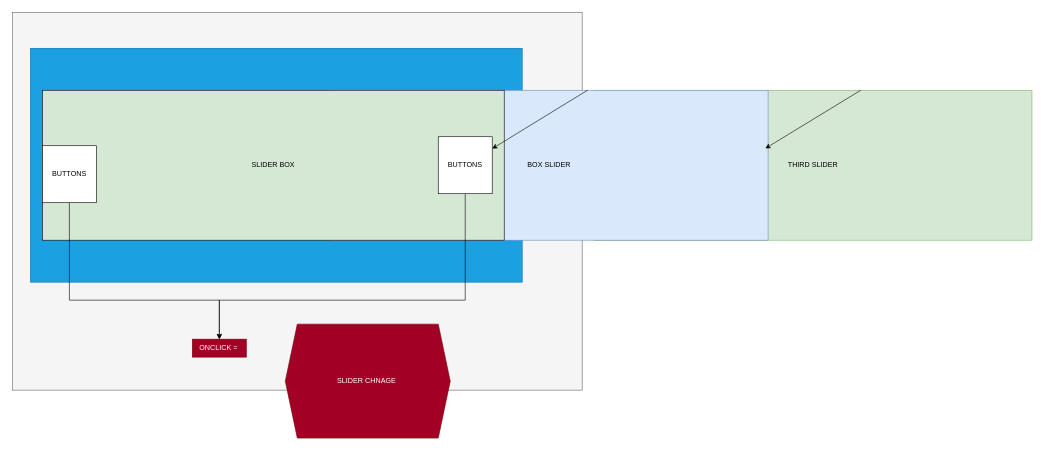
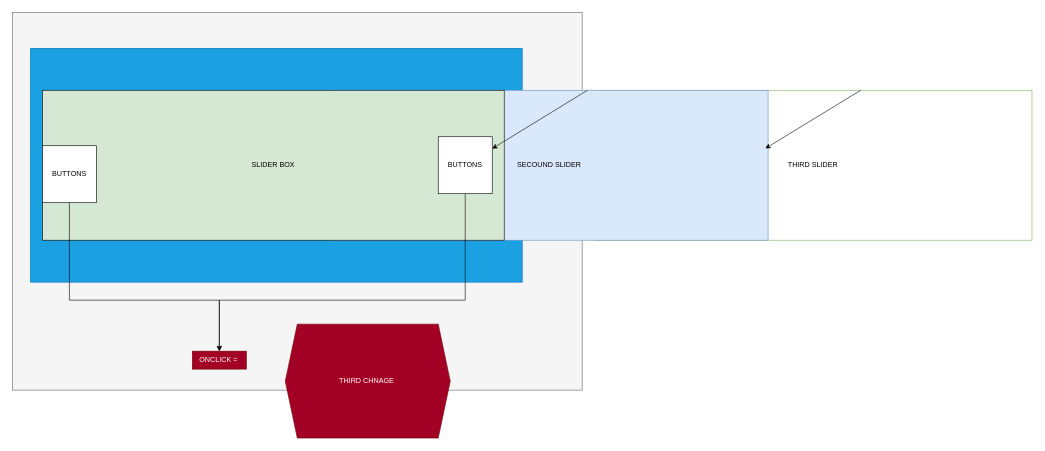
- <mxCell id="5" value="BOX SLIDER" style="rounded=0;whiteSpace=wrap;html=1;fillColor=#dae8fc;strokeColor=#6c8ebf;" vertex="1" parent="1"><mxGeometry x="550" y="150" width="730" height="250" as="geometry" /></mxCell>
+ <mxCell id="5" value="SECOUND SLIDER" style="rounded=0;whiteSpace=wrap;html=1;fillColor=#dae8fc;strokeColor=#6c8ebf;" vertex="1" parent="1"><mxGeometry x="550" y="150" width="730" height="250" as="geometry" /></mxCell>
- <mxCell id="2" value="THIRD SLIDER" style="rounded=0;whiteSpace=wrap;html=1;fillColor=#d5e8d4;strokeColor=#82b366;" vertex="1" parent="1"><mxGeometry x="990" y="150" width="730" height="250" as="geometry" /></mxCell>
+ <mxCell id="2" value="THIRD SLIDER" style="rounded=0;whiteSpace=wrap;html=1;fillColor=#ffffff;strokeColor=#82b366;" vertex="1" parent="1"><mxGeometry x="990" y="150" width="730" height="250" as="geometry" /></mxCell>
- <mxCell id="13" value="ONCLICK =&amp;nbsp;" style="text;html=1;align=center;verticalAlign=middle;resizable=0;points=[];autosize=1;strokeColor=#6F0000;fillColor=#a20025;fontColor=#ffffff;" vertex="1" parent="1"><mxGeometry x="320" y="565" width="90" height="30" as="geometry" /></mxCell>
+ <mxCell id="13" value="ONCLICK =&amp;nbsp;" style="text;html=1;align=center;verticalAlign=middle;resizable=0;points=[];autosize=1;strokeColor=#6F0000;fillColor=#a20025;fontColor=#ffffff;" vertex="1" parent="1"><mxGeometry x="320" y="585" width="90" height="30" as="geometry" /></mxCell>
- <mxCell id="14" value="SLIDER CHNAGE&amp;nbsp;" style="shape=hexagon;perimeter=hexagonPerimeter2;whiteSpace=wrap;html=1;fixedSize=1;fillColor=#a20025;strokeColor=#6F0000;fontColor=#ffffff;gradientColor=none;" vertex="1" parent="1"><mxGeometry x="475" y="540" width="275" height="190" as="geometry" /></mxCell>
+ <mxCell id="14" value="THIRD CHNAGE&amp;nbsp;" style="shape=hexagon;perimeter=hexagonPerimeter2;whiteSpace=wrap;html=1;fixedSize=1;fillColor=#a20025;strokeColor=#6F0000;fontColor=#ffffff;gradientColor=none;" vertex="1" parent="1"><mxGeometry x="475" y="540" width="275" height="190" as="geometry" /></mxCell>
